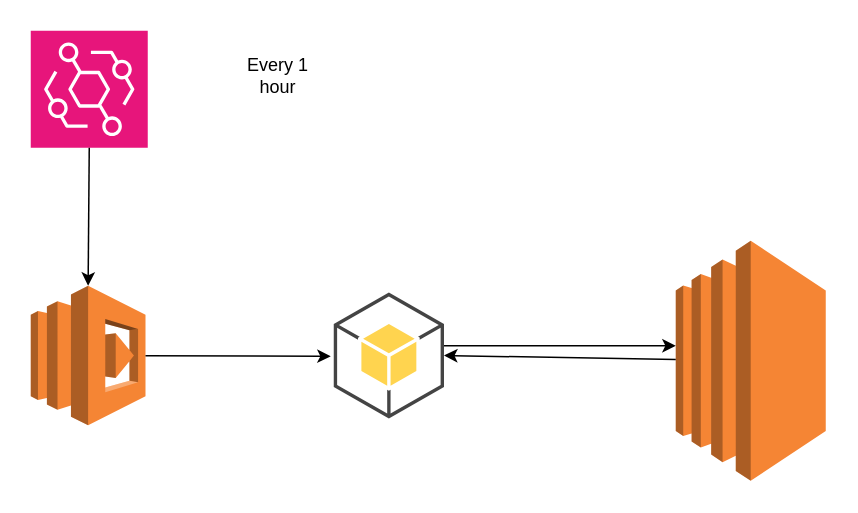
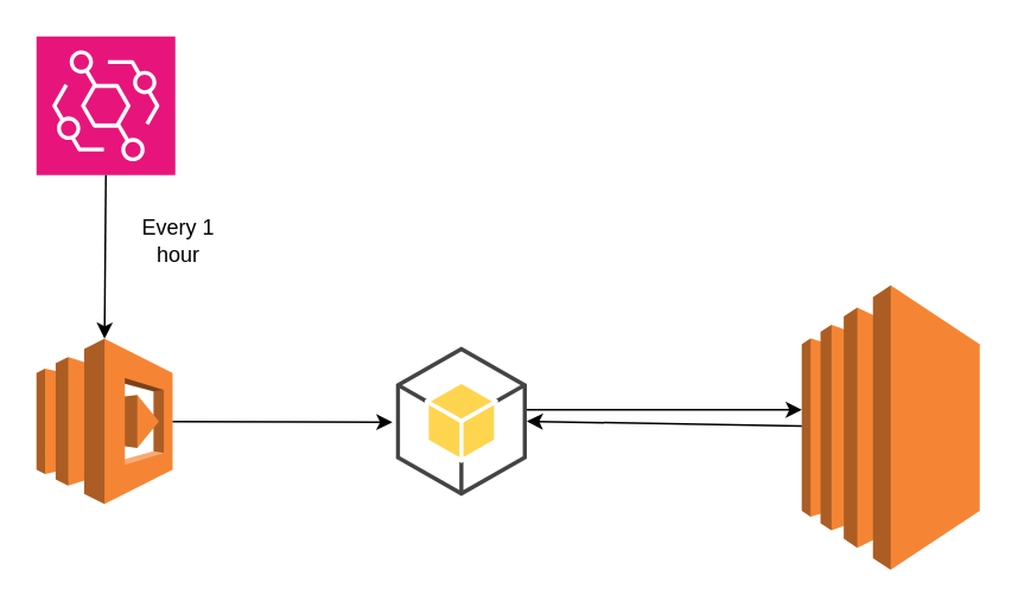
- <mxCell id="9" value="Every 1 hour" style="text;strokeColor=none;align=center;fillColor=none;html=1;verticalAlign=middle;whiteSpace=wrap;rounded=0;" vertex="1" parent="1"><mxGeometry x="155" y="35" width="60" height="30" as="geometry" /></mxCell>
+ <mxCell id="9" value="Every 1 hour" style="text;strokeColor=none;align=center;fillColor=none;html=1;verticalAlign=middle;whiteSpace=wrap;rounded=0;" vertex="1" parent="1"><mxGeometry x="70" y="120" width="60" height="30" as="geometry" /></mxCell>
